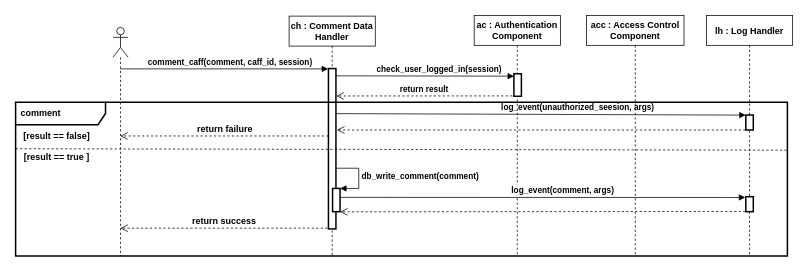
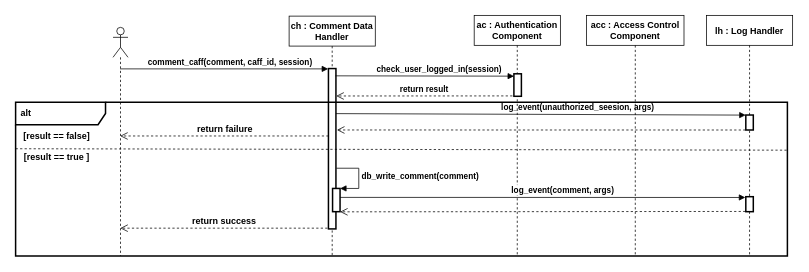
- <mxCell id="26" value="&lt;font style=&quot;font-size: 12px&quot;&gt;&lt;b&gt;comment&lt;/b&gt;&lt;/font&gt;" style="shape=umlFrame;whiteSpace=wrap;html=1;width=120;height=30;boundedLbl=1;verticalAlign=middle;align=left;spacingLeft=5;strokeWidth=2;" vertex="1" parent="1"><mxGeometry x="20" y="136" width="1030" height="205" as="geometry" /></mxCell>
+ <mxCell id="26" value="&lt;font style=&quot;font-size: 12px&quot;&gt;&lt;b&gt;alt&lt;/b&gt;&lt;/font&gt;" style="shape=umlFrame;whiteSpace=wrap;html=1;width=120;height=30;boundedLbl=1;verticalAlign=middle;align=left;spacingLeft=5;strokeWidth=2;" vertex="1" parent="1"><mxGeometry x="20" y="136" width="1030" height="205" as="geometry" /></mxCell>
